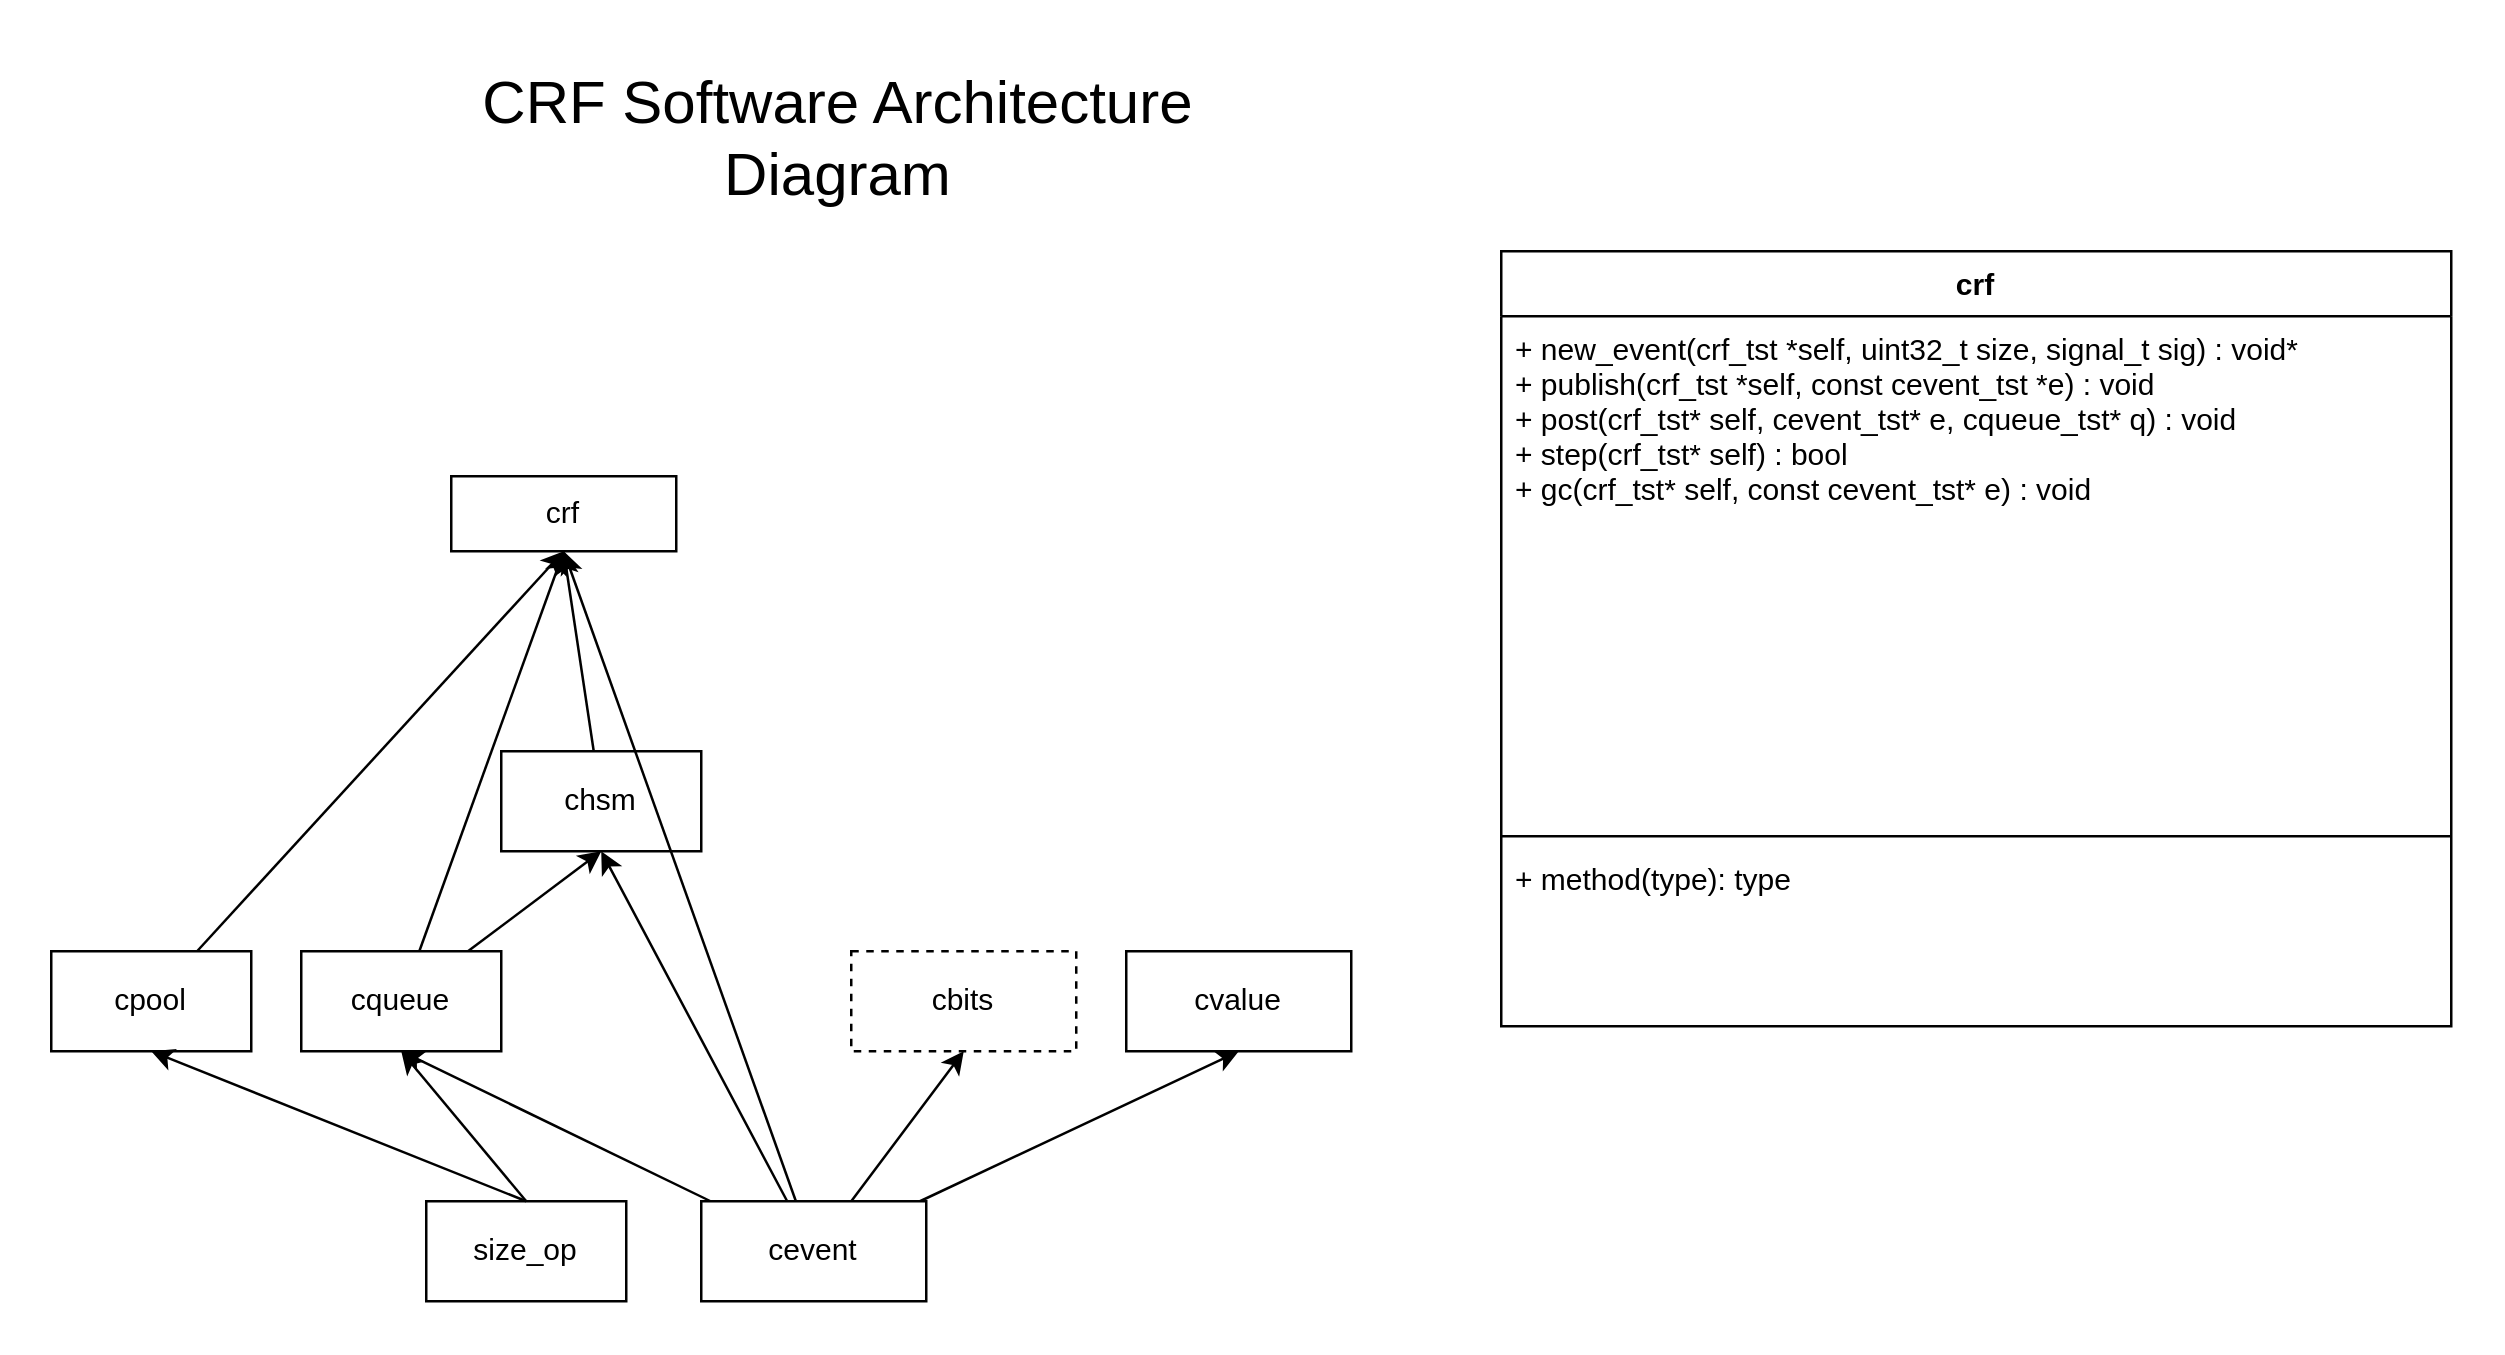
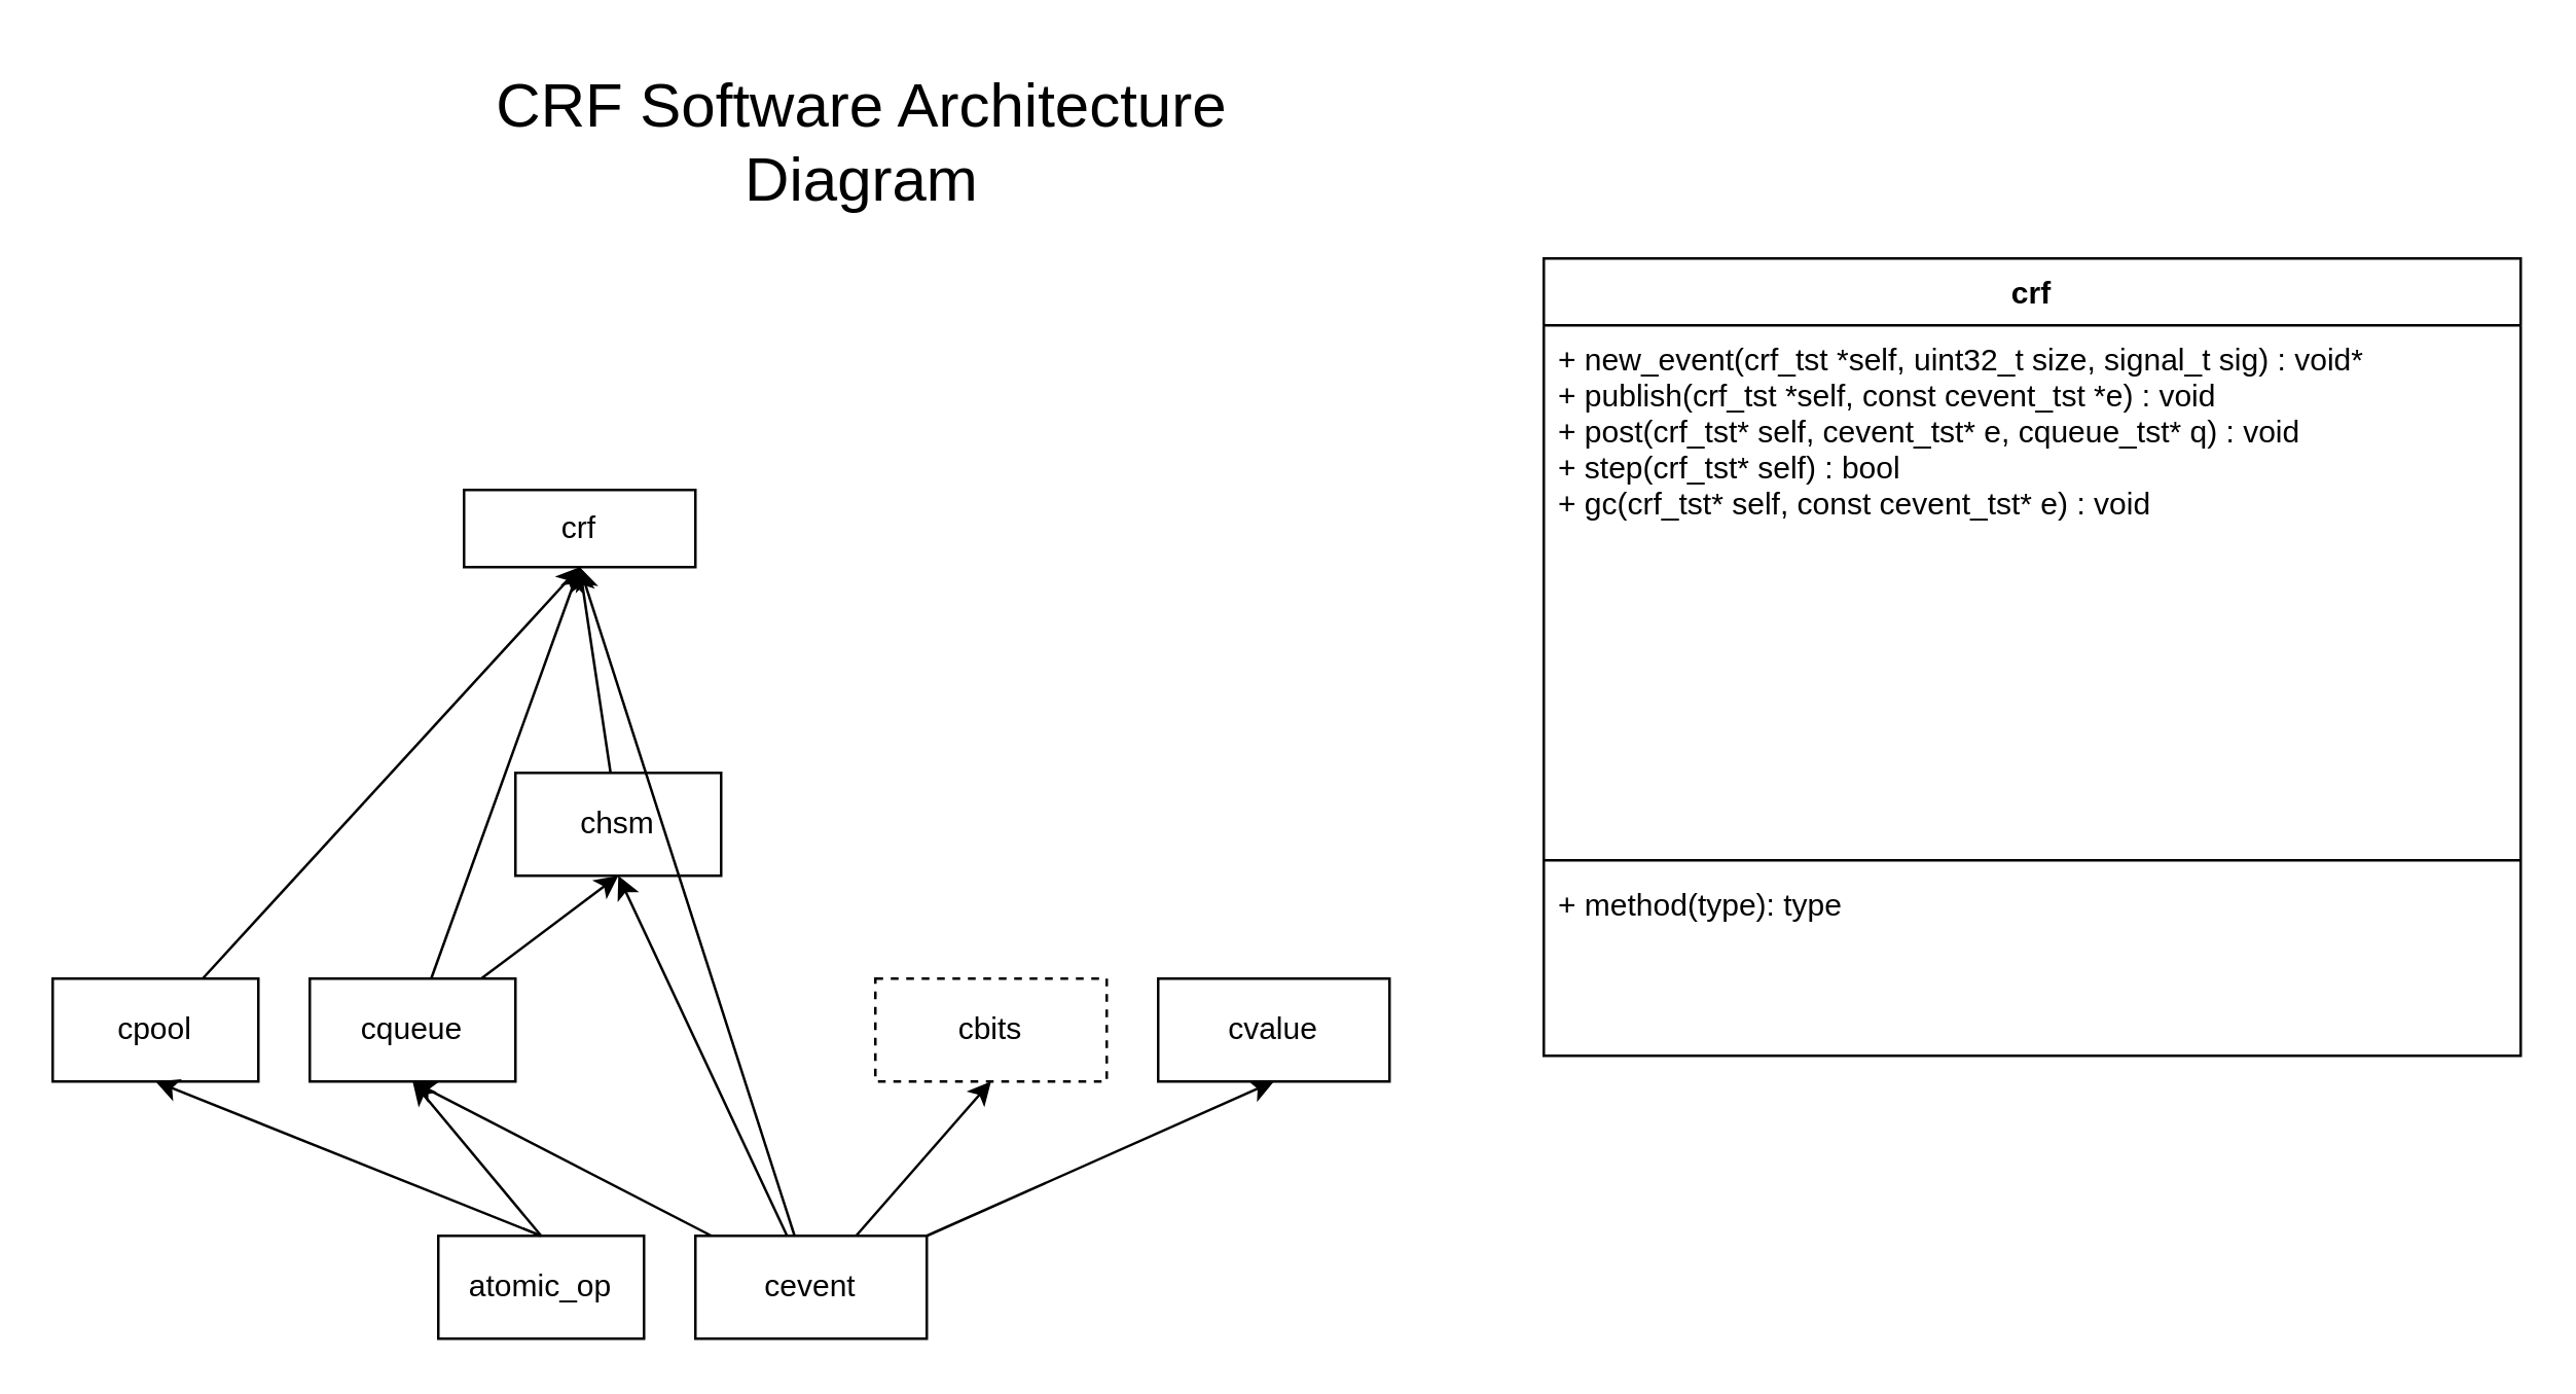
- <mxCell id="17" value="size_op" style="rounded=0;whiteSpace=wrap;html=1;" vertex="1" parent="1"><mxGeometry x="170" y="480" width="80" height="40" as="geometry" /></mxCell>
+ <mxCell id="17" value="atomic_op" style="rounded=0;whiteSpace=wrap;html=1;" vertex="1" parent="1"><mxGeometry x="170" y="480" width="80" height="40" as="geometry" /></mxCell>
- <mxCell id="16" value="cevent" style="rounded=0;whiteSpace=wrap;html=1;" vertex="1" parent="1"><mxGeometry x="280" y="480" width="90" height="40" as="geometry" /></mxCell>
+ <mxCell id="16" value="cevent" style="rounded=0;whiteSpace=wrap;html=1;" vertex="1" parent="1"><mxGeometry x="270" y="480" width="90" height="40" as="geometry" /></mxCell>
